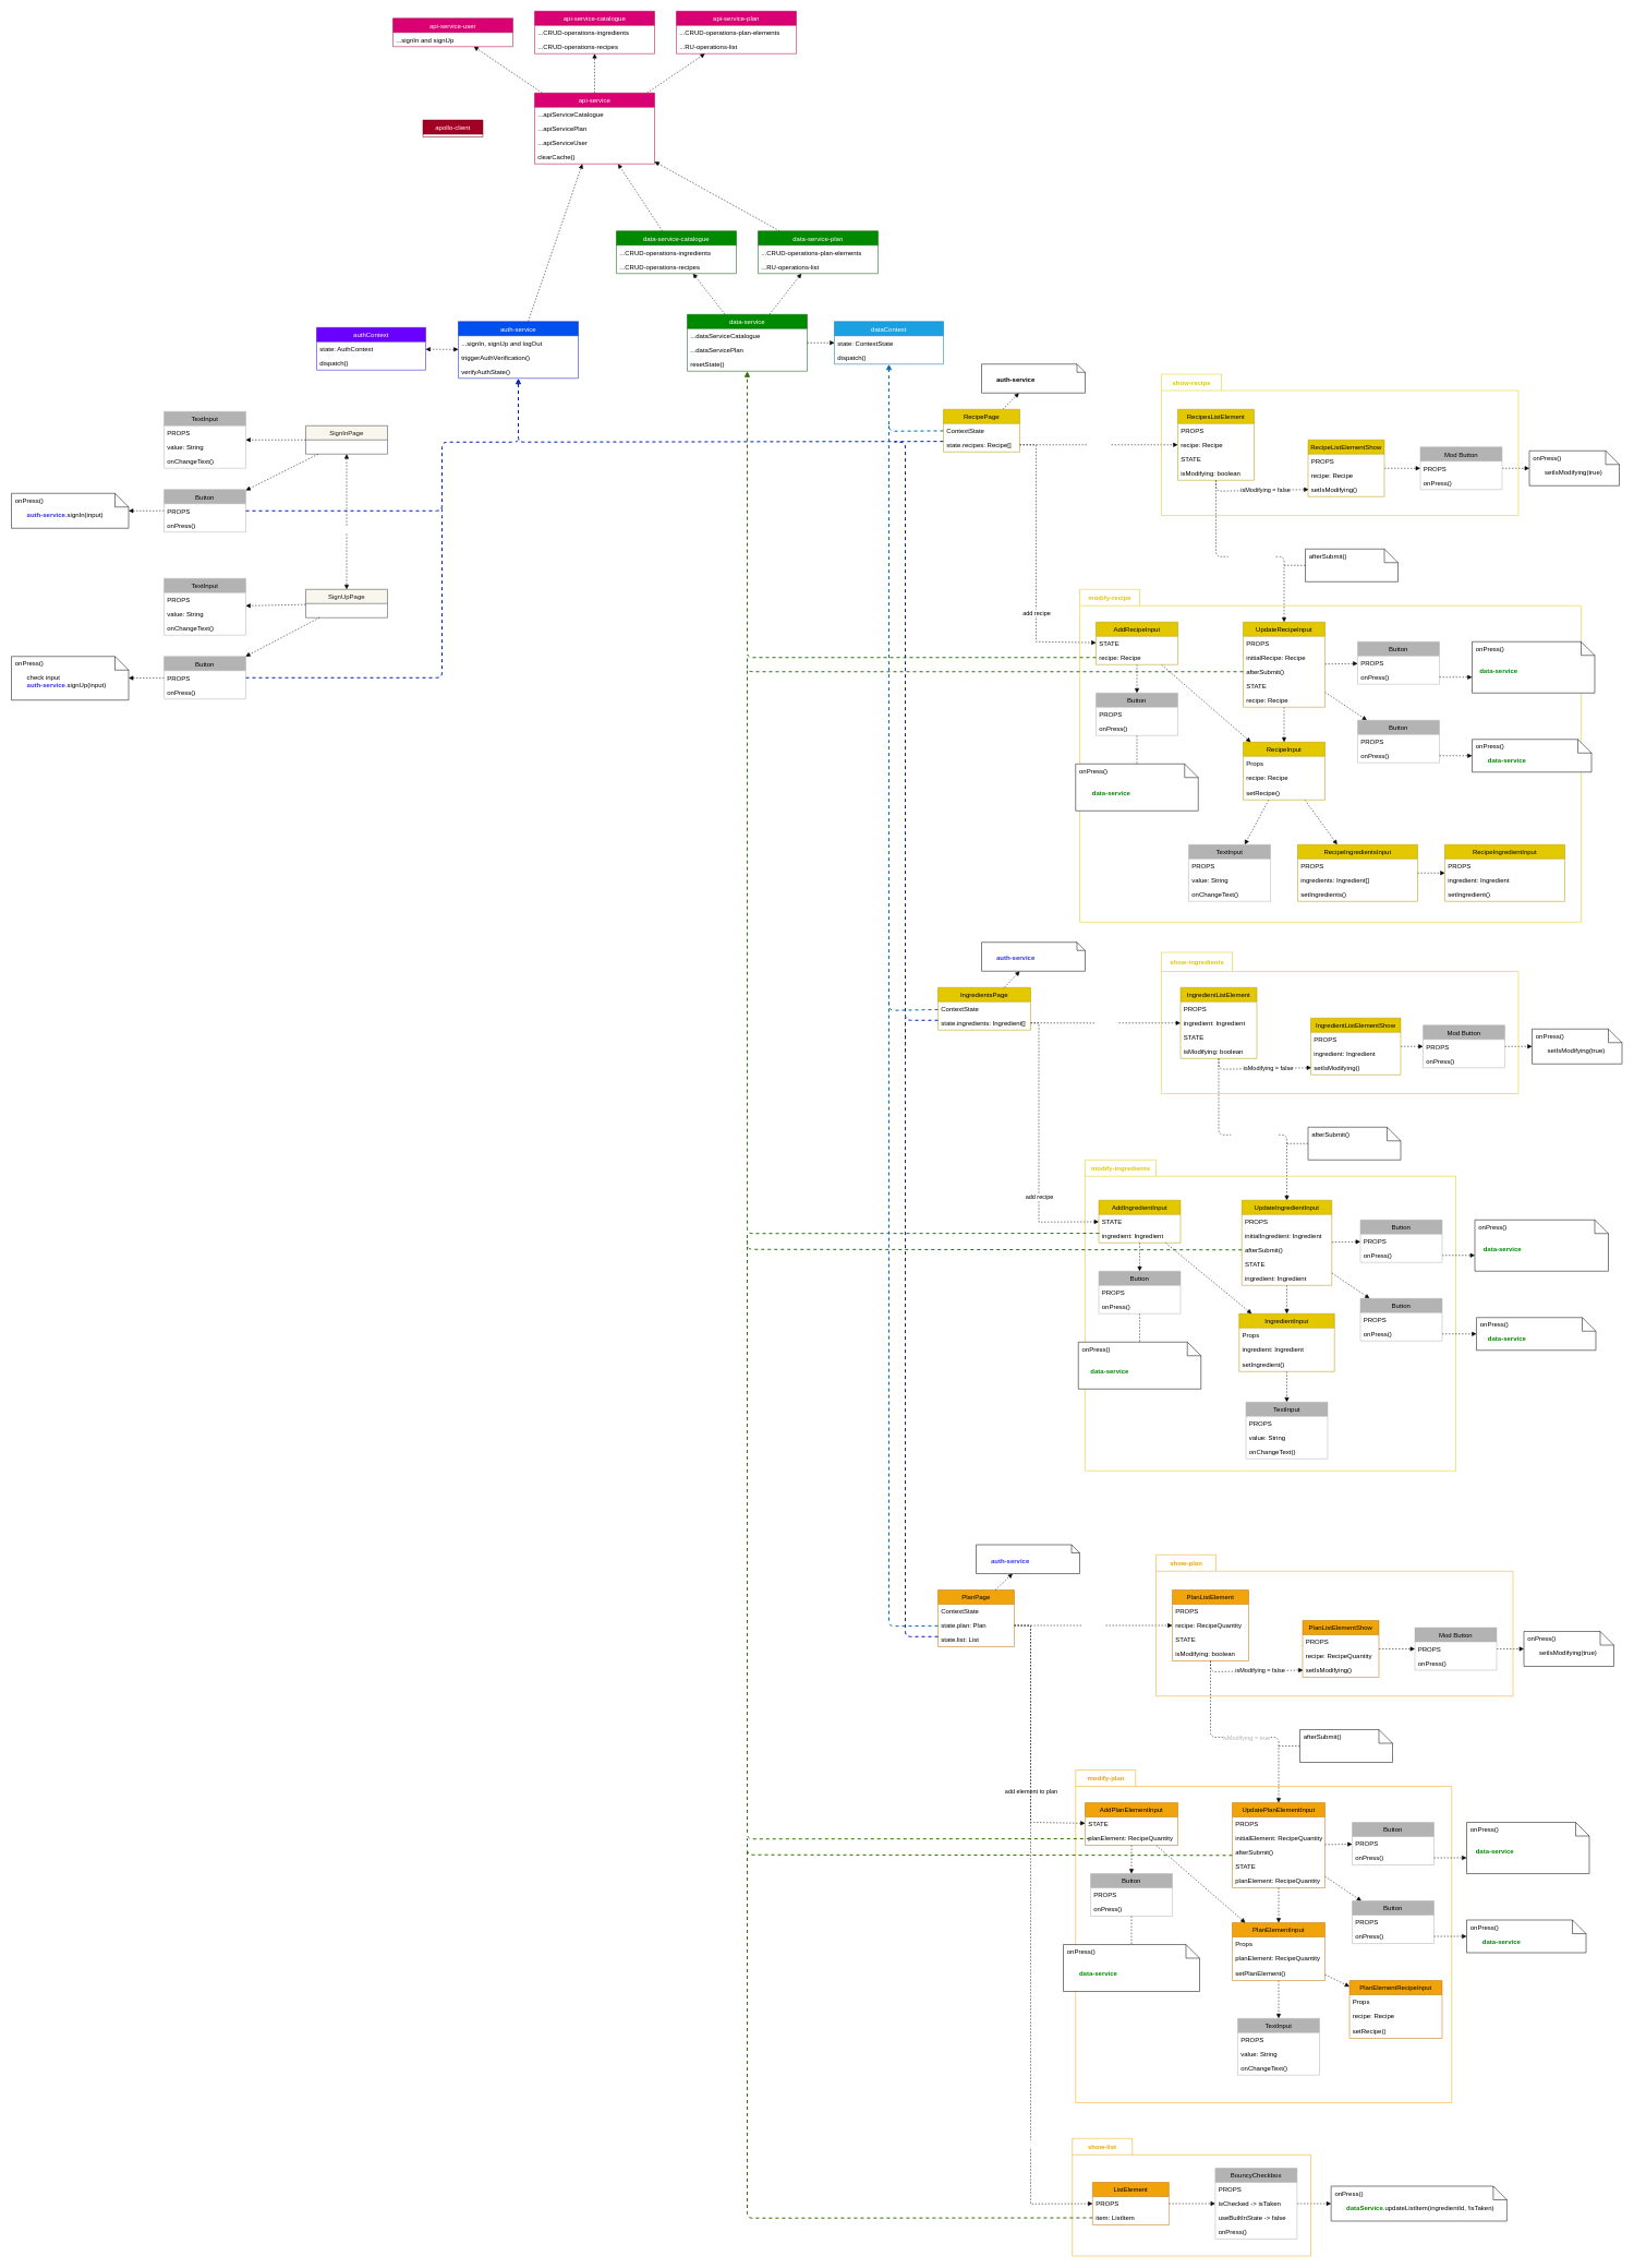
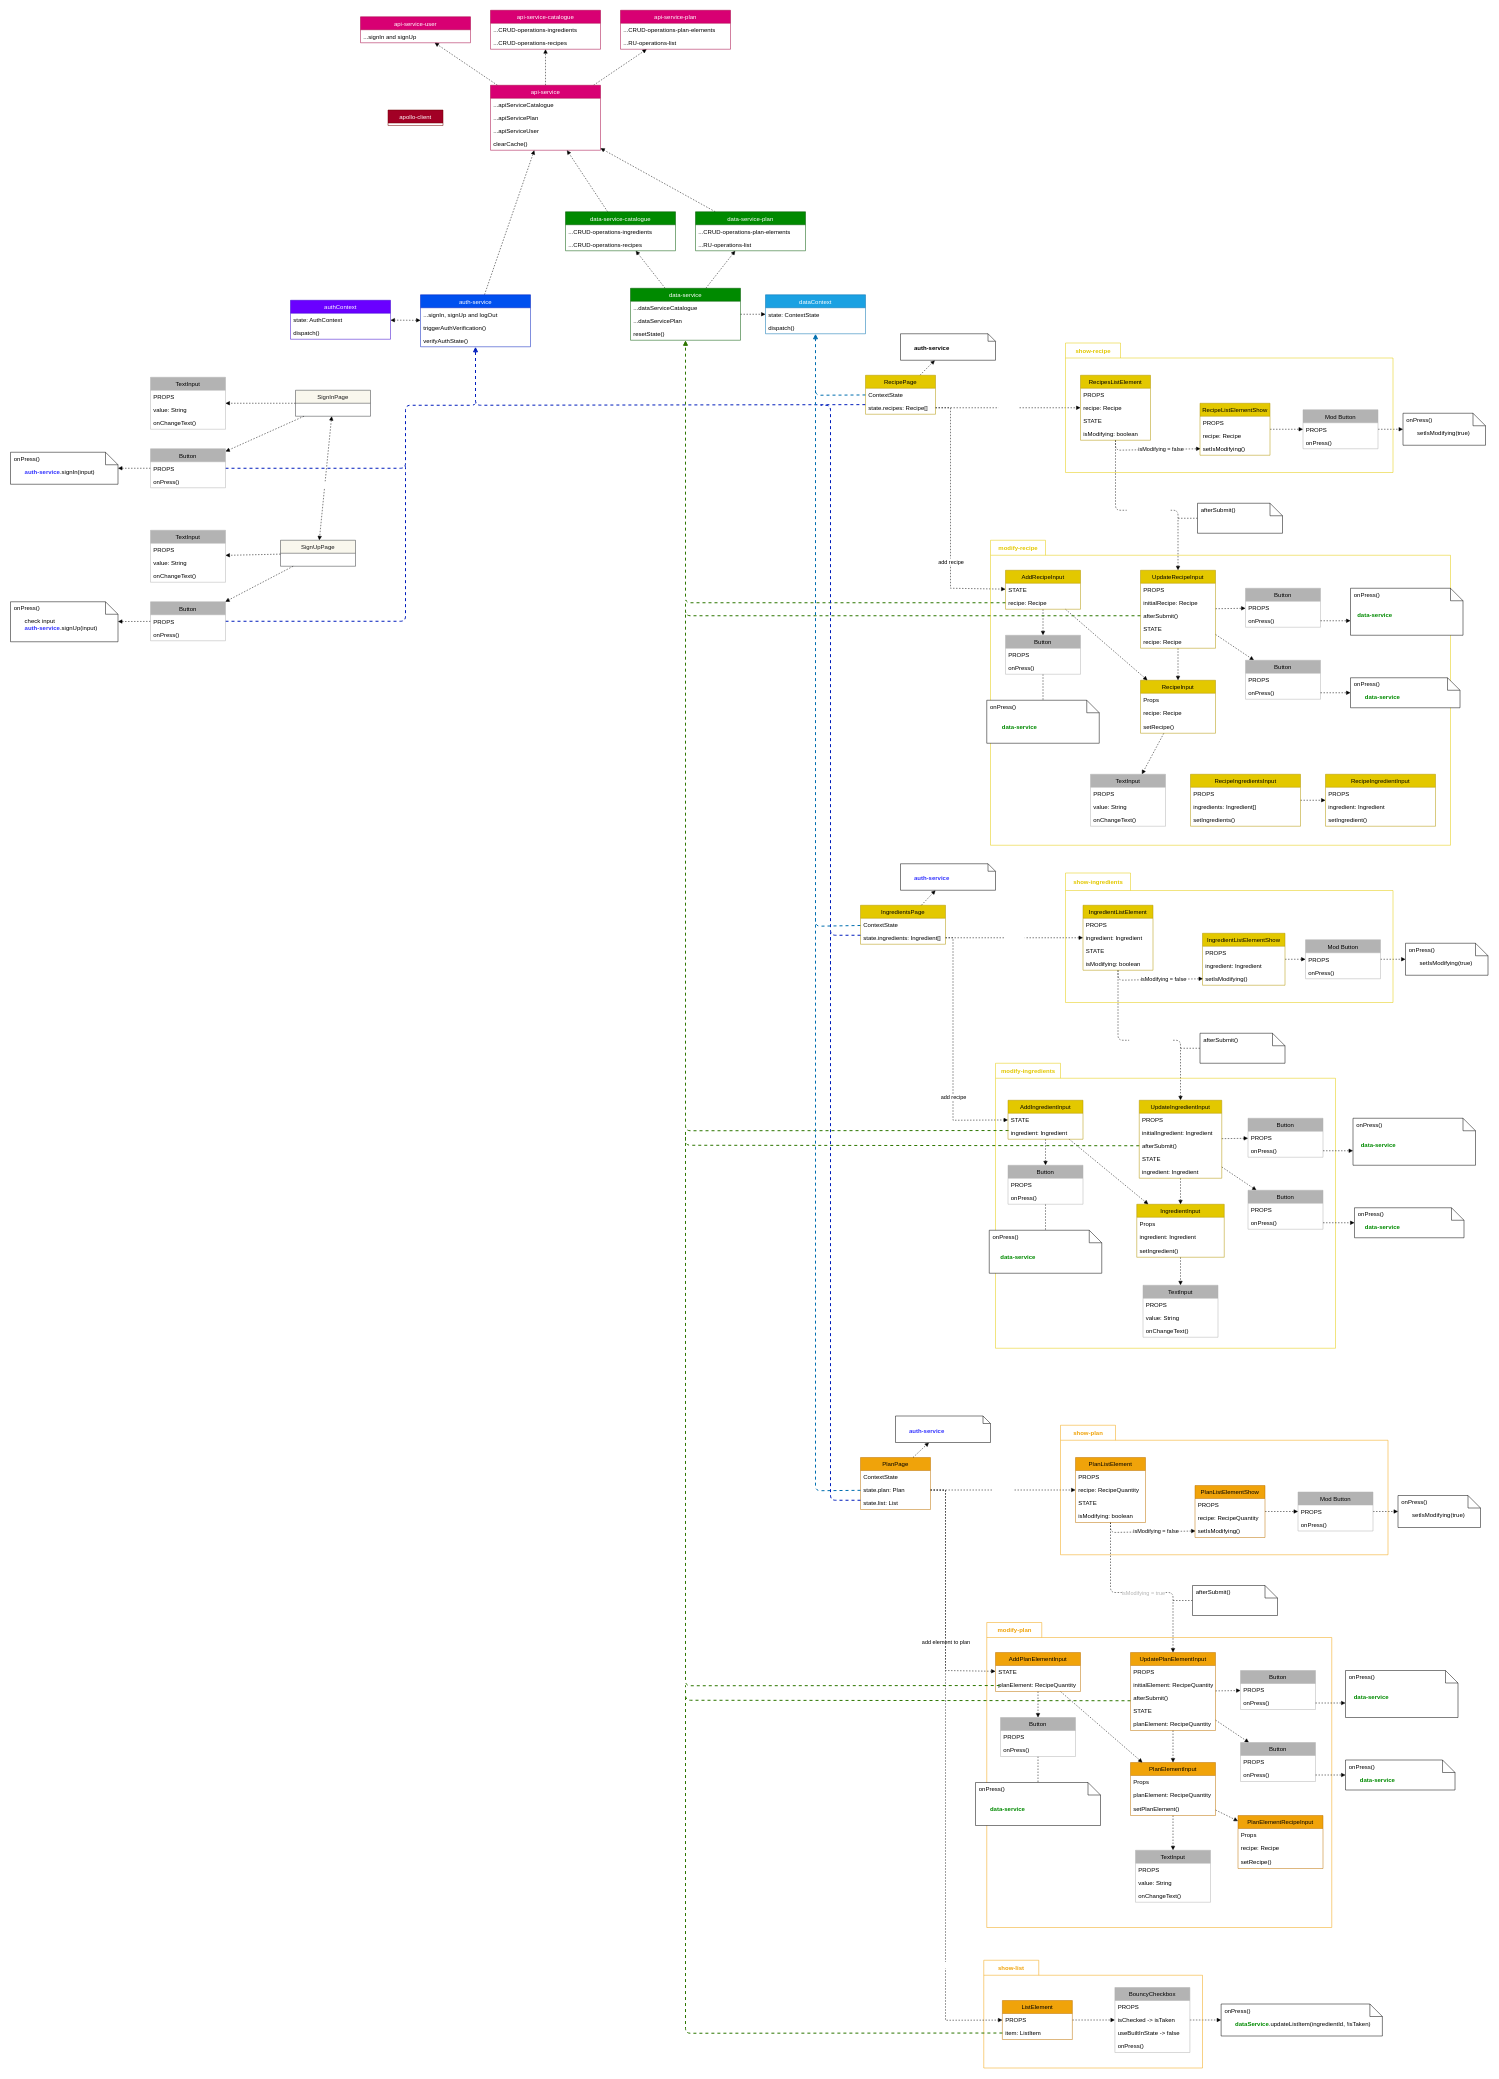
- <mxCell id="320" value="SignInPage" style="swimlane;fontStyle=0;childLayout=stackLayout;horizontal=1;startSize=26;fillColor=#f9f7ed;horizontalStack=0;resizeParent=1;resizeParentMax=0;resizeLast=0;collapsible=1;marginBottom=0;strokeColor=#36393d;rounded=0;fontColor=#1A1A1A;" parent="1" vertex="1"><mxGeometry x="560" y="780" width="150" height="52" as="geometry" /></mxCell>
+ <mxCell id="320" value="SignInPage" style="swimlane;fontStyle=0;childLayout=stackLayout;horizontal=1;startSize=26;fillColor=#f9f7ed;horizontalStack=0;resizeParent=1;resizeParentMax=0;resizeLast=0;collapsible=1;marginBottom=0;strokeColor=#36393d;rounded=0;fontColor=#1A1A1A;" parent="1" vertex="1"><mxGeometry x="590" y="780" width="150" height="52" as="geometry" /></mxCell>
- <mxCell id="37" style="edgeStyle=none;html=1;dashed=1;fontSize=11;fontColor=#B3B3B3;endArrow=block;endFill=1;" parent="1" source="38" target="43" edge="1"><mxGeometry relative="1" as="geometry" /></mxCell>
